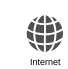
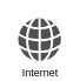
- <mxCell id="2" value="Internet" style="pointerEvents=1;shadow=0;dashed=0;html=1;strokeColor=none;fillColor=#505050;labelPosition=center;verticalLabelPosition=bottom;verticalAlign=top;outlineConnect=0;align=center;shape=mxgraph.office.concepts.globe_internet;" vertex="1" parent="1"><mxGeometry x="35" y="20" width="49" height="49" as="geometry" /></mxCell>
+ <mxCell id="2" value="Internet" style="pointerEvents=1;shadow=0;dashed=0;html=1;strokeColor=none;fillColor=#505050;labelPosition=center;verticalLabelPosition=bottom;verticalAlign=top;outlineConnect=0;align=center;shape=mxgraph.office.concepts.globe_internet;" vertex="1" parent="1"><mxGeometry x="20" y="20" width="49" height="49" as="geometry" /></mxCell>
